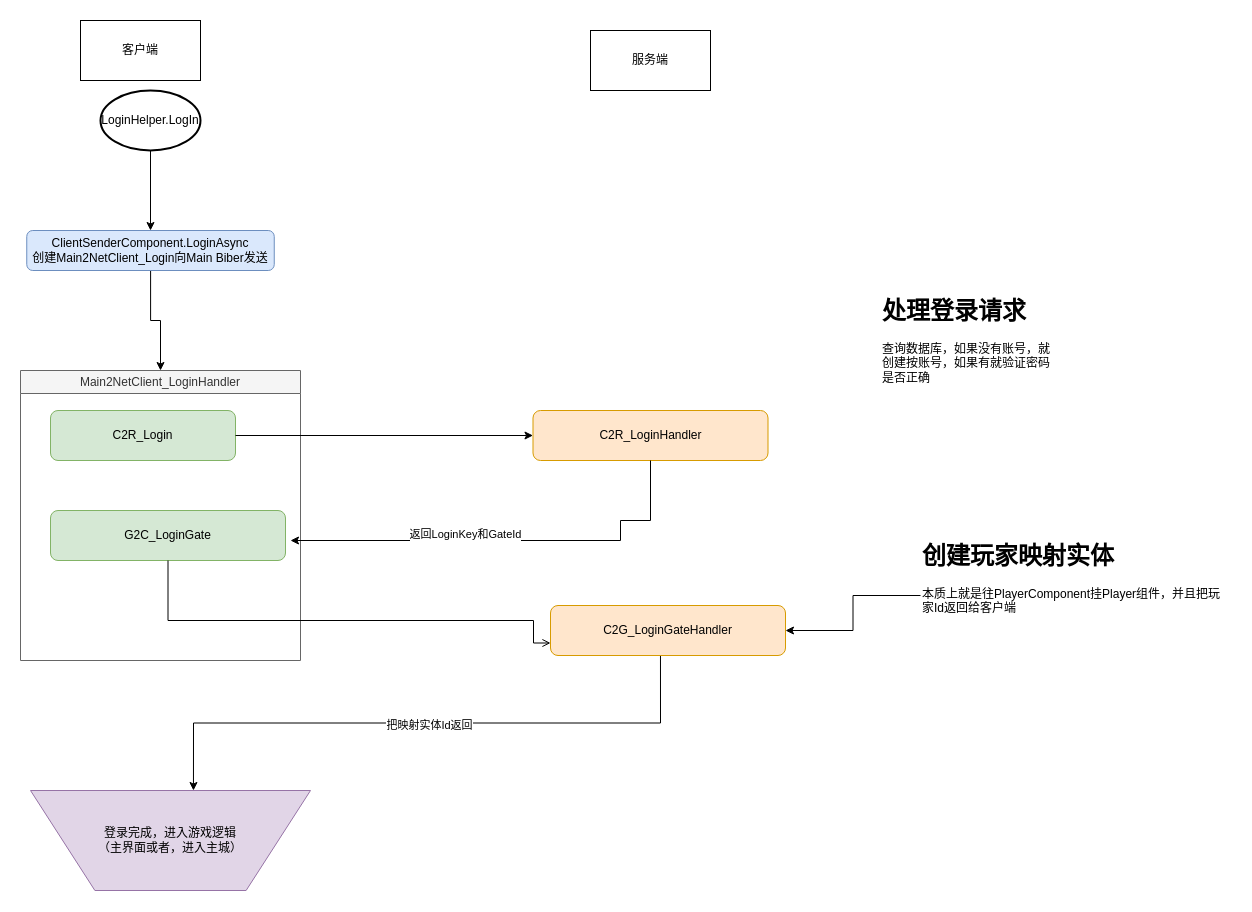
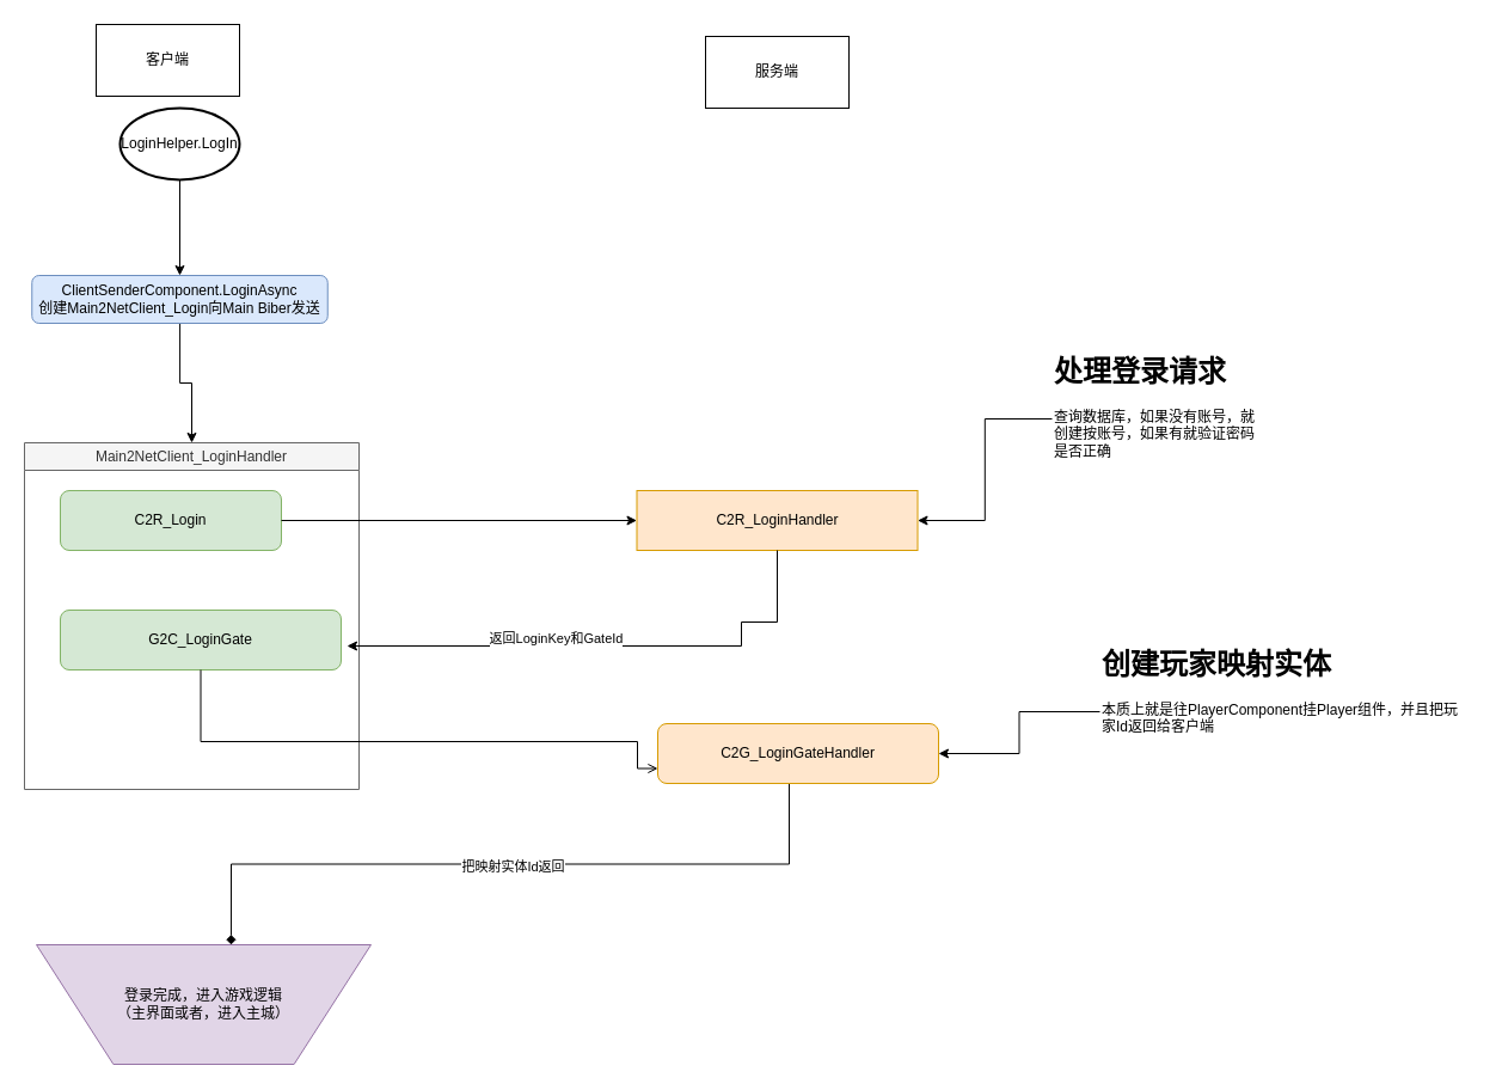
+ <mxCell id="9" style="edgeStyle=orthogonalEdgeStyle;rounded=0;orthogonalLoop=1;jettySize=auto;html=1;entryX=1;entryY=0.5;entryDx=0;entryDy=0;" edge="1" parent="1" source="10" target="8"><mxGeometry relative="1" as="geometry" /></mxCell>
- <mxCell id="8" value="C2R_LoginHandler" style="rounded=1;whiteSpace=wrap;html=1;fillColor=#ffe6cc;strokeColor=#d79b00;" vertex="1" parent="1"><mxGeometry x="532.5" y="410" width="235" height="50" as="geometry" /></mxCell>
+ <mxCell id="8" value="C2R_LoginHandler" style="whiteSpace=wrap;html=1;fillColor=#ffe6cc;strokeColor=#d79b00;rounded=0;" vertex="1" parent="1"><mxGeometry x="532.5" y="410" width="235" height="50" as="geometry" /></mxCell>
- <mxCell id="15" style="edgeStyle=orthogonalEdgeStyle;rounded=0;orthogonalLoop=1;jettySize=auto;html=1;entryX=0.582;entryY=1;entryDx=0;entryDy=0;exitX=0.468;exitY=0.98;exitDx=0;exitDy=0;exitPerimeter=0;entryPerimeter=0;" edge="1" parent="1" source="17" target="24"><mxGeometry relative="1" as="geometry"><mxPoint x="560" y="680" as="sourcePoint" /><mxPoint x="180" y="840" as="targetPoint" /></mxGeometry></mxCell>
+ <mxCell id="15" style="edgeStyle=orthogonalEdgeStyle;rounded=0;orthogonalLoop=1;jettySize=auto;html=1;entryX=0.582;entryY=1;entryDx=0;entryDy=0;exitX=0.468;exitY=0.98;exitDx=0;exitDy=0;exitPerimeter=0;entryPerimeter=0;endArrow=diamond;" edge="1" parent="1" source="17" target="24"><mxGeometry relative="1" as="geometry"><mxPoint x="560" y="680" as="sourcePoint" /><mxPoint x="180" y="840" as="targetPoint" /></mxGeometry></mxCell>
